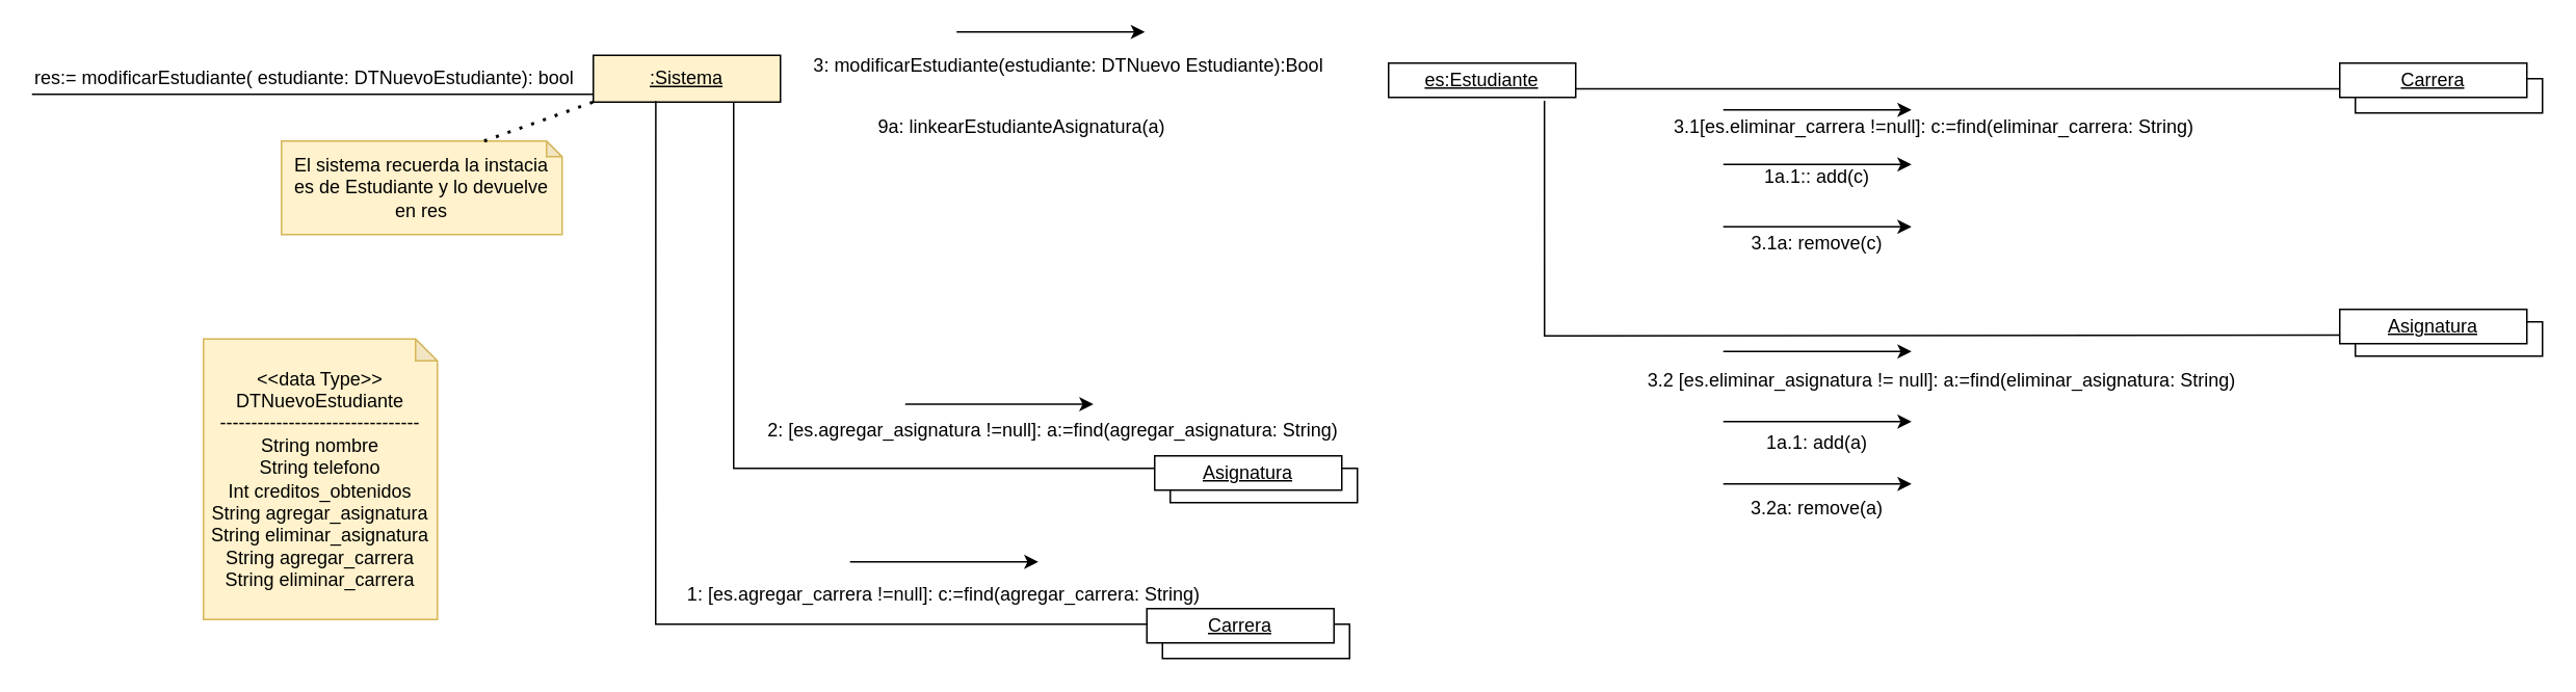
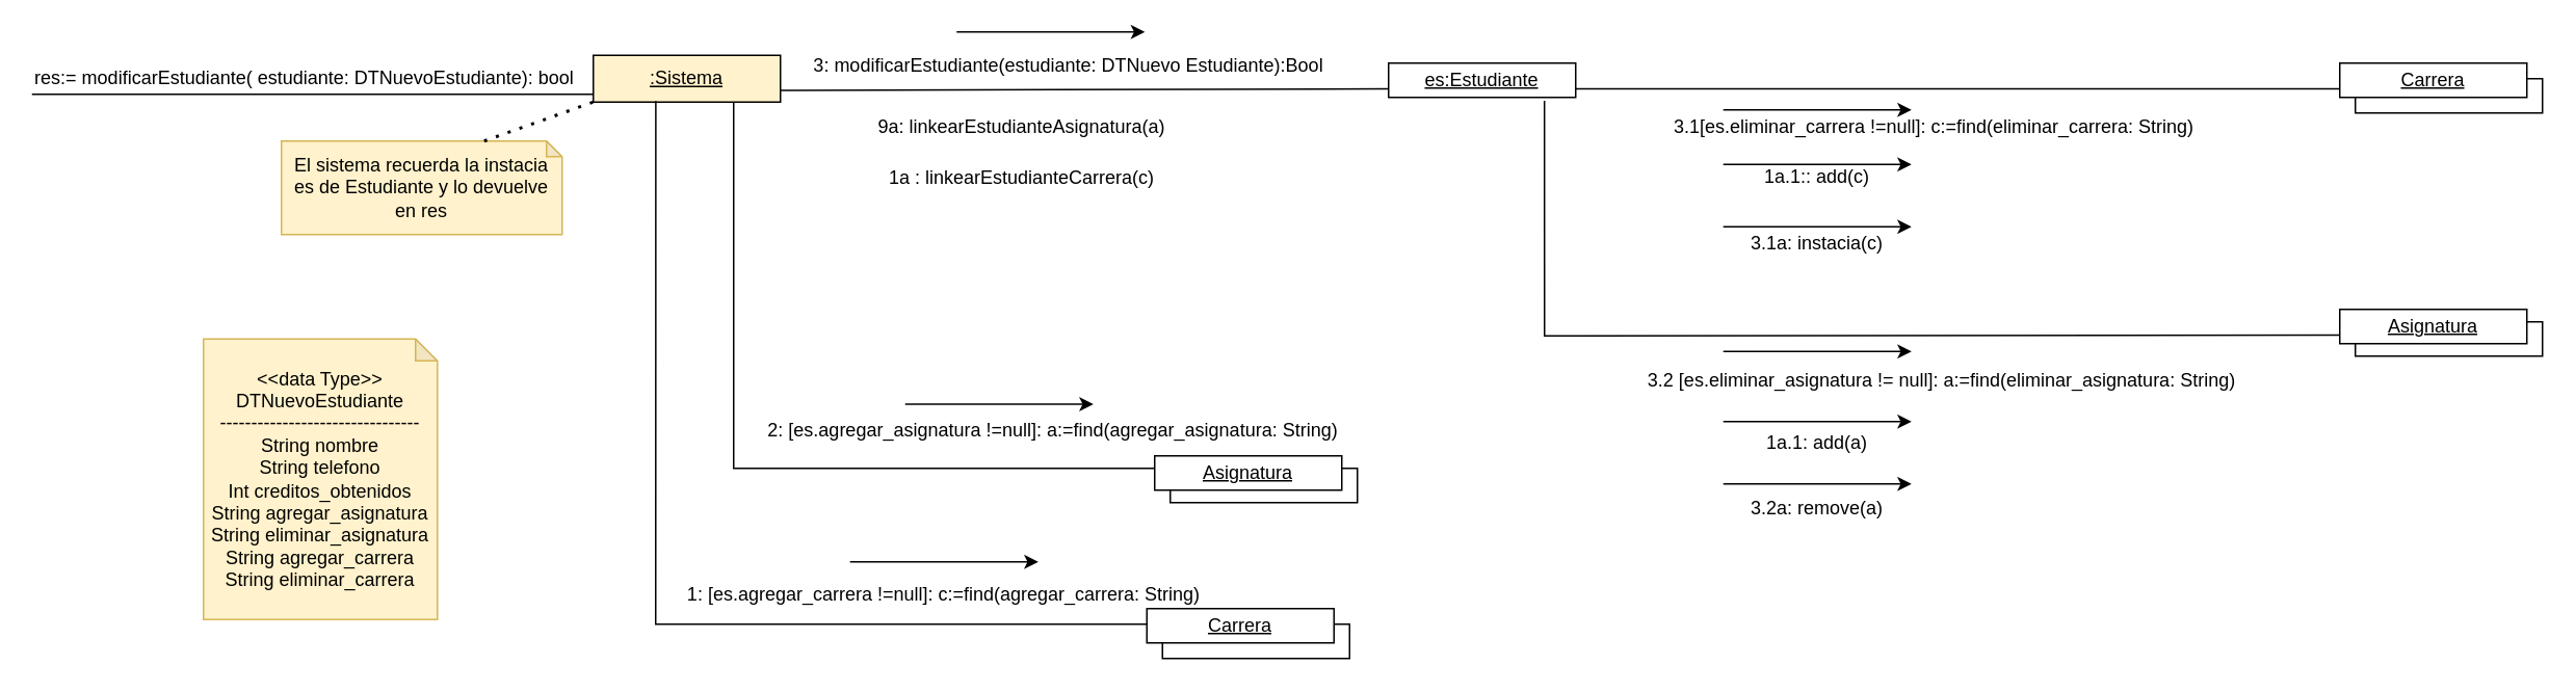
+ <mxCell id="7" value="" style="endArrow=none;html=1;rounded=0;exitX=1;exitY=0.75;exitDx=0;exitDy=0;entryX=0;entryY=0.75;entryDx=0;entryDy=0;" edge="1" parent="1" source="4" target="3"><mxGeometry width="50" height="50" relative="1" as="geometry"><mxPoint x="690" y="270" as="sourcePoint" /><mxPoint x="740" y="220" as="targetPoint" /></mxGeometry></mxCell>
+ <mxCell id="41" value="1a : linkearEstudianteCarrera(c)" style="text;html=1;strokeColor=none;fillColor=none;align=center;verticalAlign=middle;whiteSpace=wrap;rounded=0;" vertex="1" parent="1"><mxGeometry x="510" y="99" width="290" height="30" as="geometry" /></mxCell>
- <mxCell id="20" value="3.1a: remove(c)" style="text;html=1;strokeColor=none;fillColor=none;align=center;verticalAlign=middle;whiteSpace=wrap;rounded=0;" vertex="1" parent="1"><mxGeometry x="1000" y="140" width="330" height="32" as="geometry" /></mxCell>
+ <mxCell id="20" value="3.1a: instacia(c)" style="text;html=1;strokeColor=none;fillColor=none;align=center;verticalAlign=middle;whiteSpace=wrap;rounded=0;" vertex="1" parent="1"><mxGeometry x="1000" y="140" width="330" height="32" as="geometry" /></mxCell>
